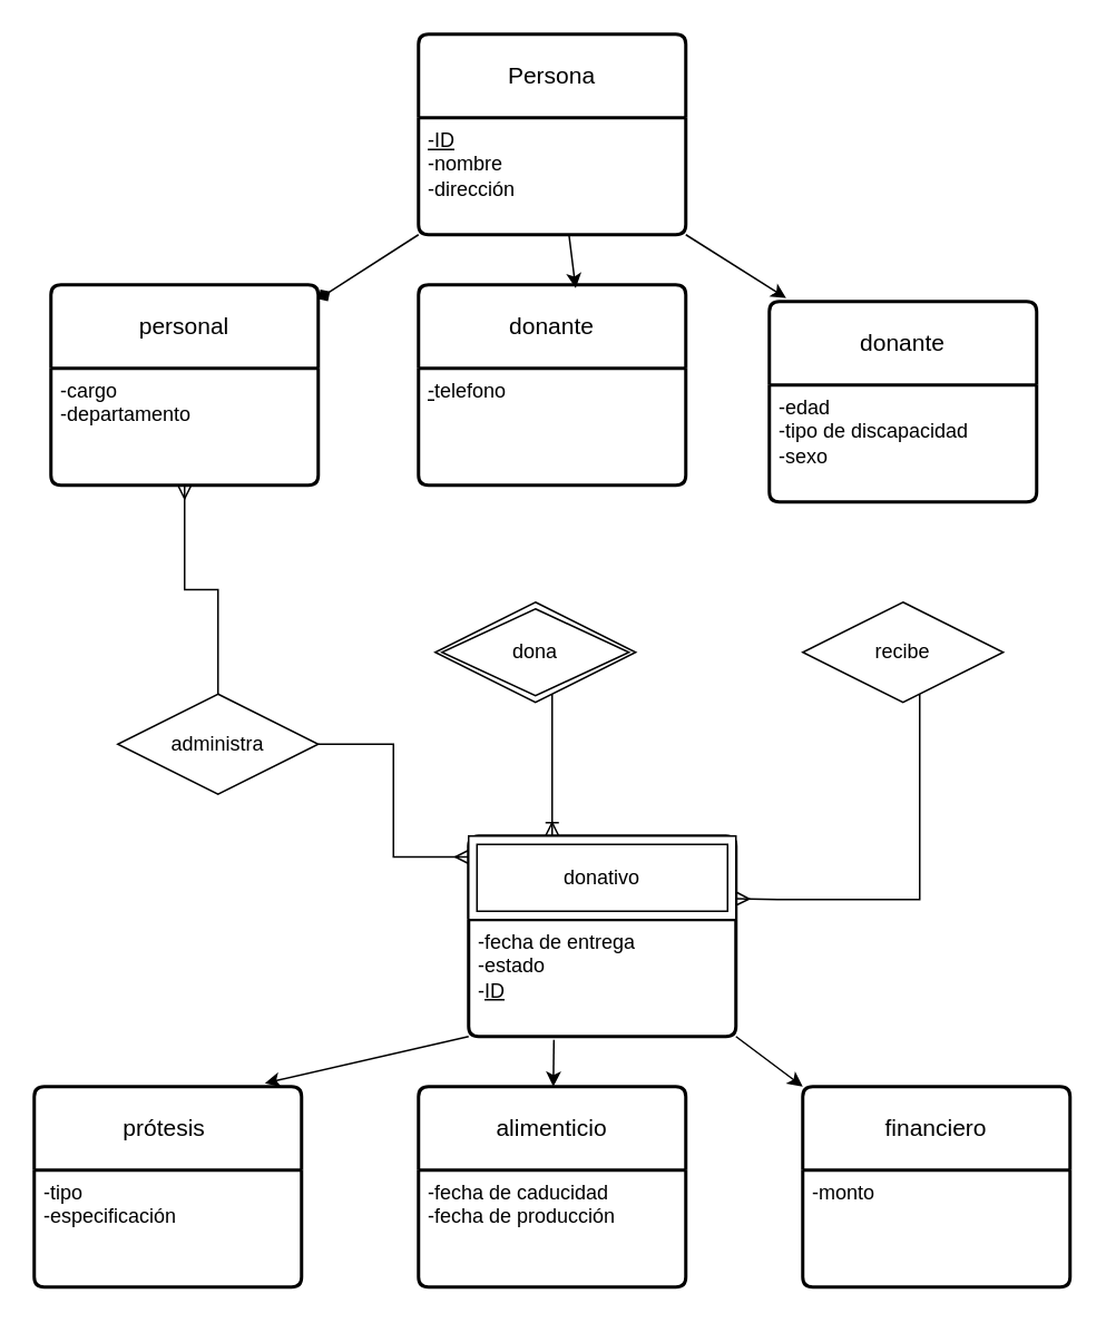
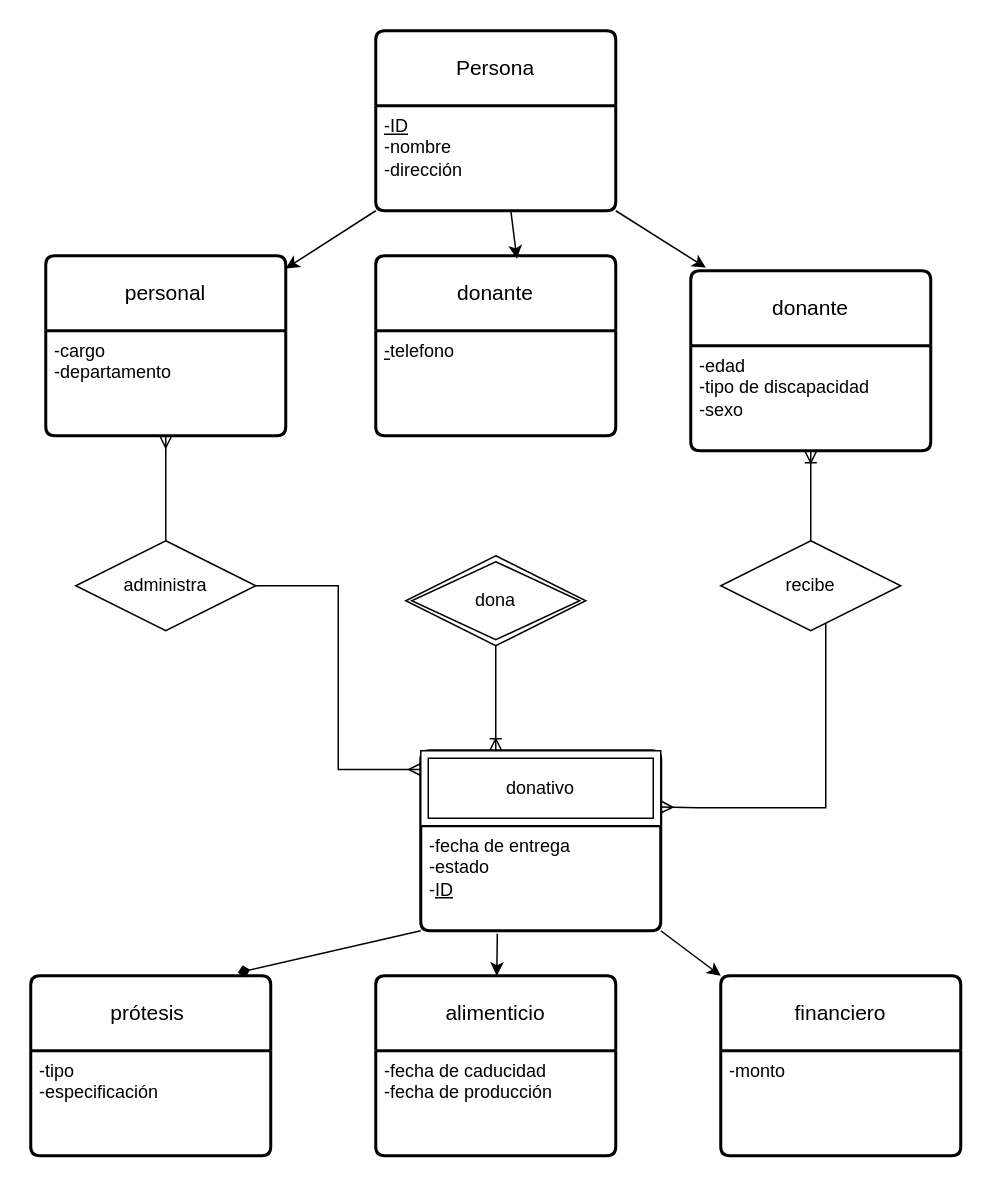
- <mxCell id="23" value="" style="endArrow=diamond;html=1;rounded=0;exitX=0;exitY=1;exitDx=0;exitDy=0;" edge="1" parent="1" source="3" target="8"><mxGeometry width="50" height="50" relative="1" as="geometry"><mxPoint x="290" y="290" as="sourcePoint" /><mxPoint x="340" y="240" as="targetPoint" /></mxGeometry></mxCell>
+ <mxCell id="23" value="" style="endArrow=classic;html=1;rounded=0;exitX=0;exitY=1;exitDx=0;exitDy=0;" edge="1" parent="1" source="3" target="8"><mxGeometry width="50" height="50" relative="1" as="geometry"><mxPoint x="290" y="290" as="sourcePoint" /><mxPoint x="340" y="240" as="targetPoint" /></mxGeometry></mxCell>
+ <mxCell id="30" value="" style="edgeStyle=orthogonalEdgeStyle;rounded=0;orthogonalLoop=1;jettySize=auto;html=1;endArrow=ERoneToMany;endFill=0;" edge="1" parent="1" source="32" target="7"><mxGeometry relative="1" as="geometry" /></mxCell>
- <mxCell id="26" value="dona" style="shape=rhombus;double=1;perimeter=rhombusPerimeter;whiteSpace=wrap;html=1;align=center;" vertex="1" parent="1"><mxGeometry x="260" y="360" width="120" height="60" as="geometry" /></mxCell>
+ <mxCell id="26" value="dona" style="shape=rhombus;double=1;perimeter=rhombusPerimeter;whiteSpace=wrap;html=1;align=center;" vertex="1" parent="1"><mxGeometry x="270" y="370" width="120" height="60" as="geometry" /></mxCell>
- <mxCell id="29" value="administra" style="shape=rhombus;perimeter=rhombusPerimeter;whiteSpace=wrap;html=1;align=center;" vertex="1" parent="1"><mxGeometry x="70" y="415" width="120" height="60" as="geometry" /></mxCell>
+ <mxCell id="29" value="administra" style="shape=rhombus;perimeter=rhombusPerimeter;whiteSpace=wrap;html=1;align=center;" vertex="1" parent="1"><mxGeometry x="50" y="360" width="120" height="60" as="geometry" /></mxCell>
- <mxCell id="18" value="" style="endArrow=classic;html=1;rounded=0;entryX=0.863;entryY=-0.017;entryDx=0;entryDy=0;entryPerimeter=0;exitX=0;exitY=1;exitDx=0;exitDy=0;" edge="1" parent="1" source="11" target="16"><mxGeometry width="50" height="50" relative="1" as="geometry"><mxPoint x="290" y="590" as="sourcePoint" /><mxPoint x="340" y="540" as="targetPoint" /></mxGeometry></mxCell>
+ <mxCell id="18" value="" style="endArrow=diamond;html=1;rounded=0;entryX=0.863;entryY=-0.017;entryDx=0;entryDy=0;entryPerimeter=0;exitX=0;exitY=1;exitDx=0;exitDy=0;" edge="1" parent="1" source="11" target="16"><mxGeometry width="50" height="50" relative="1" as="geometry"><mxPoint x="290" y="590" as="sourcePoint" /><mxPoint x="340" y="540" as="targetPoint" /></mxGeometry></mxCell>
